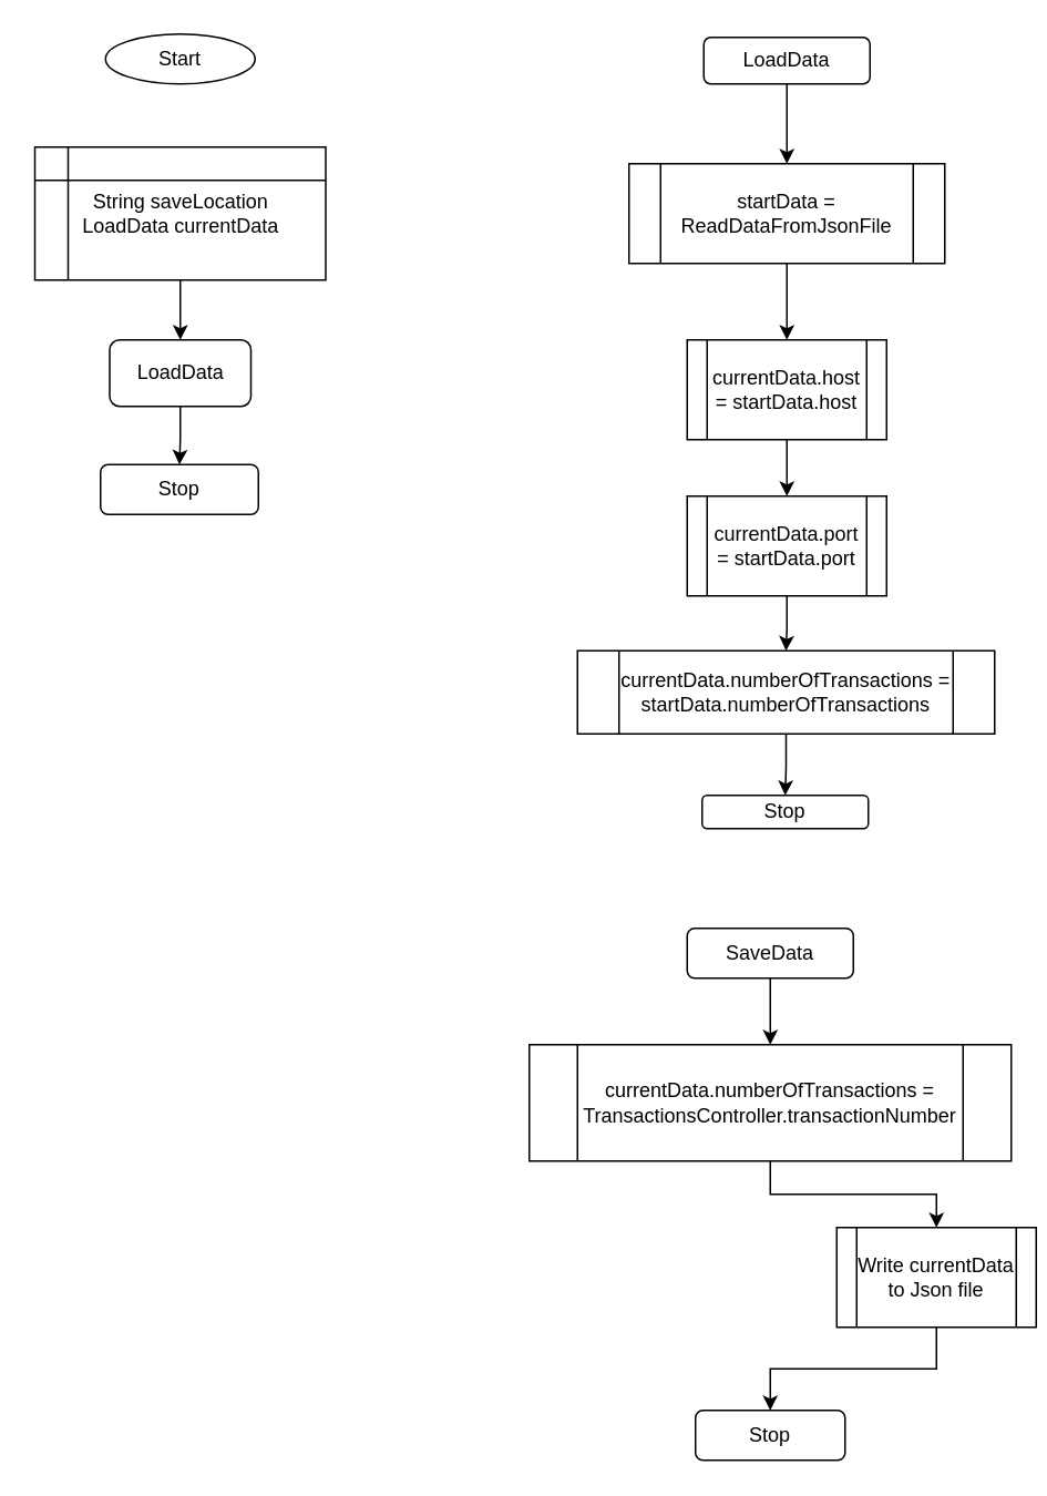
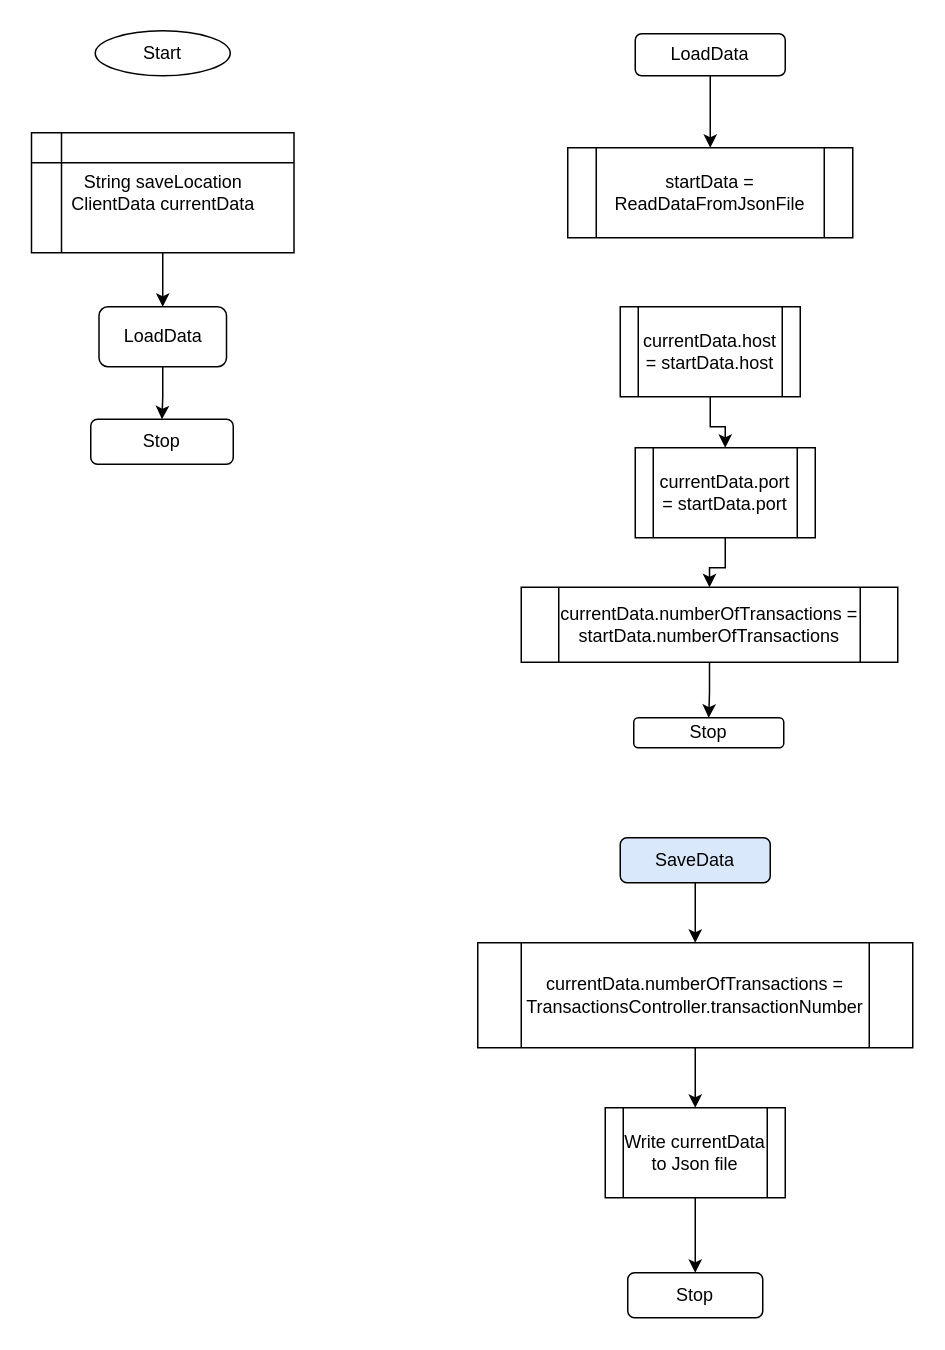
- <mxCell id="4" value="String saveLocation&lt;br&gt;LoadData currentData" style="shape=internalStorage;whiteSpace=wrap;html=1;backgroundOutline=1;" parent="1" vertex="1"><mxGeometry x="20.5" y="88" width="175" height="80" as="geometry" /></mxCell>
+ <mxCell id="4" value="String saveLocation&lt;br&gt;ClientData currentData" style="shape=internalStorage;whiteSpace=wrap;html=1;backgroundOutline=1;" parent="1" vertex="1"><mxGeometry x="20.5" y="88" width="175" height="80" as="geometry" /></mxCell>
- <mxCell id="10" style="edgeStyle=orthogonalEdgeStyle;rounded=0;orthogonalLoop=1;jettySize=auto;html=1;entryX=0.5;entryY=0;entryDx=0;entryDy=0;" parent="1" source="11" target="13" edge="1"><mxGeometry relative="1" as="geometry" /></mxCell>
- <mxCell id="15" value="currentData.port = startData.port" style="shape=process;whiteSpace=wrap;html=1;backgroundOutline=1;" parent="1" vertex="1"><mxGeometry x="413" y="298" width="120" height="60" as="geometry" /></mxCell>
+ <mxCell id="15" value="currentData.port = startData.port" style="shape=process;whiteSpace=wrap;html=1;backgroundOutline=1;" parent="1" vertex="1"><mxGeometry x="423" y="298" width="120" height="60" as="geometry" /></mxCell>
- <mxCell id="20" value="SaveData" style="rounded=1;whiteSpace=wrap;html=1;" parent="1" vertex="1"><mxGeometry x="413" y="558" width="100" height="30" as="geometry" /></mxCell>
+ <mxCell id="20" value="SaveData" style="rounded=1;whiteSpace=wrap;html=1;fillColor=#dae8fc;" parent="1" vertex="1"><mxGeometry x="413" y="558" width="100" height="30" as="geometry" /></mxCell>
- <mxCell id="24" value="Write currentData to Json file" style="shape=process;whiteSpace=wrap;html=1;backgroundOutline=1;" parent="1" vertex="1"><mxGeometry x="503" y="738" width="120" height="60" as="geometry" /></mxCell>
+ <mxCell id="24" value="Write currentData to Json file" style="shape=process;whiteSpace=wrap;html=1;backgroundOutline=1;" parent="1" vertex="1"><mxGeometry x="403" y="738" width="120" height="60" as="geometry" /></mxCell>
